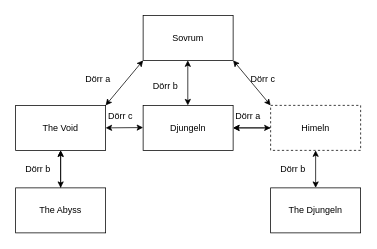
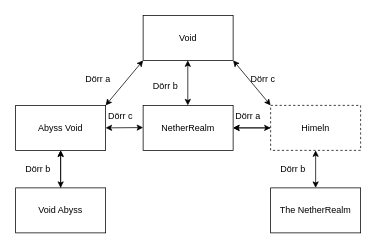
- <mxCell id="2" value="Sovrum" style="rounded=0;whiteSpace=wrap;html=1;" vertex="1" parent="1"><mxGeometry x="190" y="20" width="120" height="60" as="geometry" /></mxCell>
+ <mxCell id="2" value="Void" style="rounded=0;whiteSpace=wrap;html=1;" vertex="1" parent="1"><mxGeometry x="190" y="20" width="120" height="60" as="geometry" /></mxCell>
- <mxCell id="6" value="The Void" style="rounded=0;whiteSpace=wrap;html=1;" vertex="1" parent="1"><mxGeometry x="20" y="140" width="120" height="60" as="geometry" /></mxCell>
+ <mxCell id="6" value="Abyss Void" style="rounded=0;whiteSpace=wrap;html=1;" vertex="1" parent="1"><mxGeometry x="20" y="140" width="120" height="60" as="geometry" /></mxCell>
- <mxCell id="7" value="Djungeln" style="rounded=0;whiteSpace=wrap;html=1;" vertex="1" parent="1"><mxGeometry x="190" y="140" width="120" height="60" as="geometry" /></mxCell>
+ <mxCell id="7" value="NetherRealm" style="rounded=0;whiteSpace=wrap;html=1;" vertex="1" parent="1"><mxGeometry x="190" y="140" width="120" height="60" as="geometry" /></mxCell>
- <mxCell id="11" value="The Abyss" style="rounded=0;whiteSpace=wrap;html=1;" vertex="1" parent="1"><mxGeometry x="20" y="250" width="120" height="60" as="geometry" /></mxCell>
+ <mxCell id="11" value="Void Abyss" style="rounded=0;whiteSpace=wrap;html=1;" vertex="1" parent="1"><mxGeometry x="20" y="250" width="120" height="60" as="geometry" /></mxCell>
- <mxCell id="13" value="The Djungeln" style="rounded=0;whiteSpace=wrap;html=1;" vertex="1" parent="1"><mxGeometry x="360" y="250" width="120" height="60" as="geometry" /></mxCell>
+ <mxCell id="13" value="The NetherRealm" style="rounded=0;whiteSpace=wrap;html=1;" vertex="1" parent="1"><mxGeometry x="360" y="250" width="120" height="60" as="geometry" /></mxCell>
